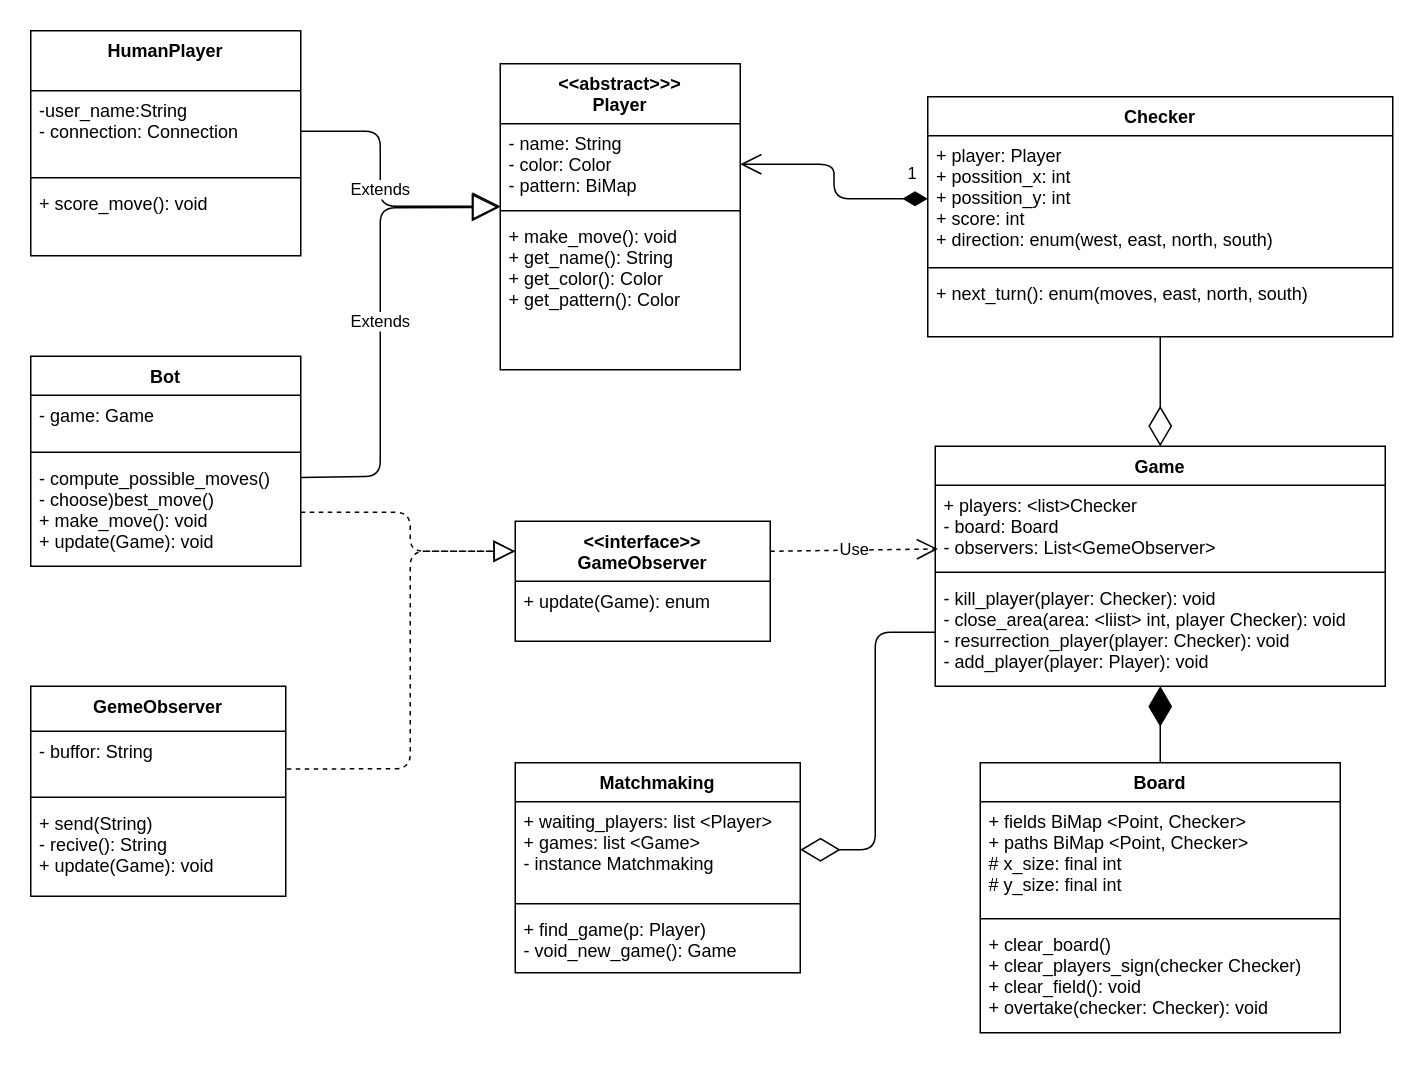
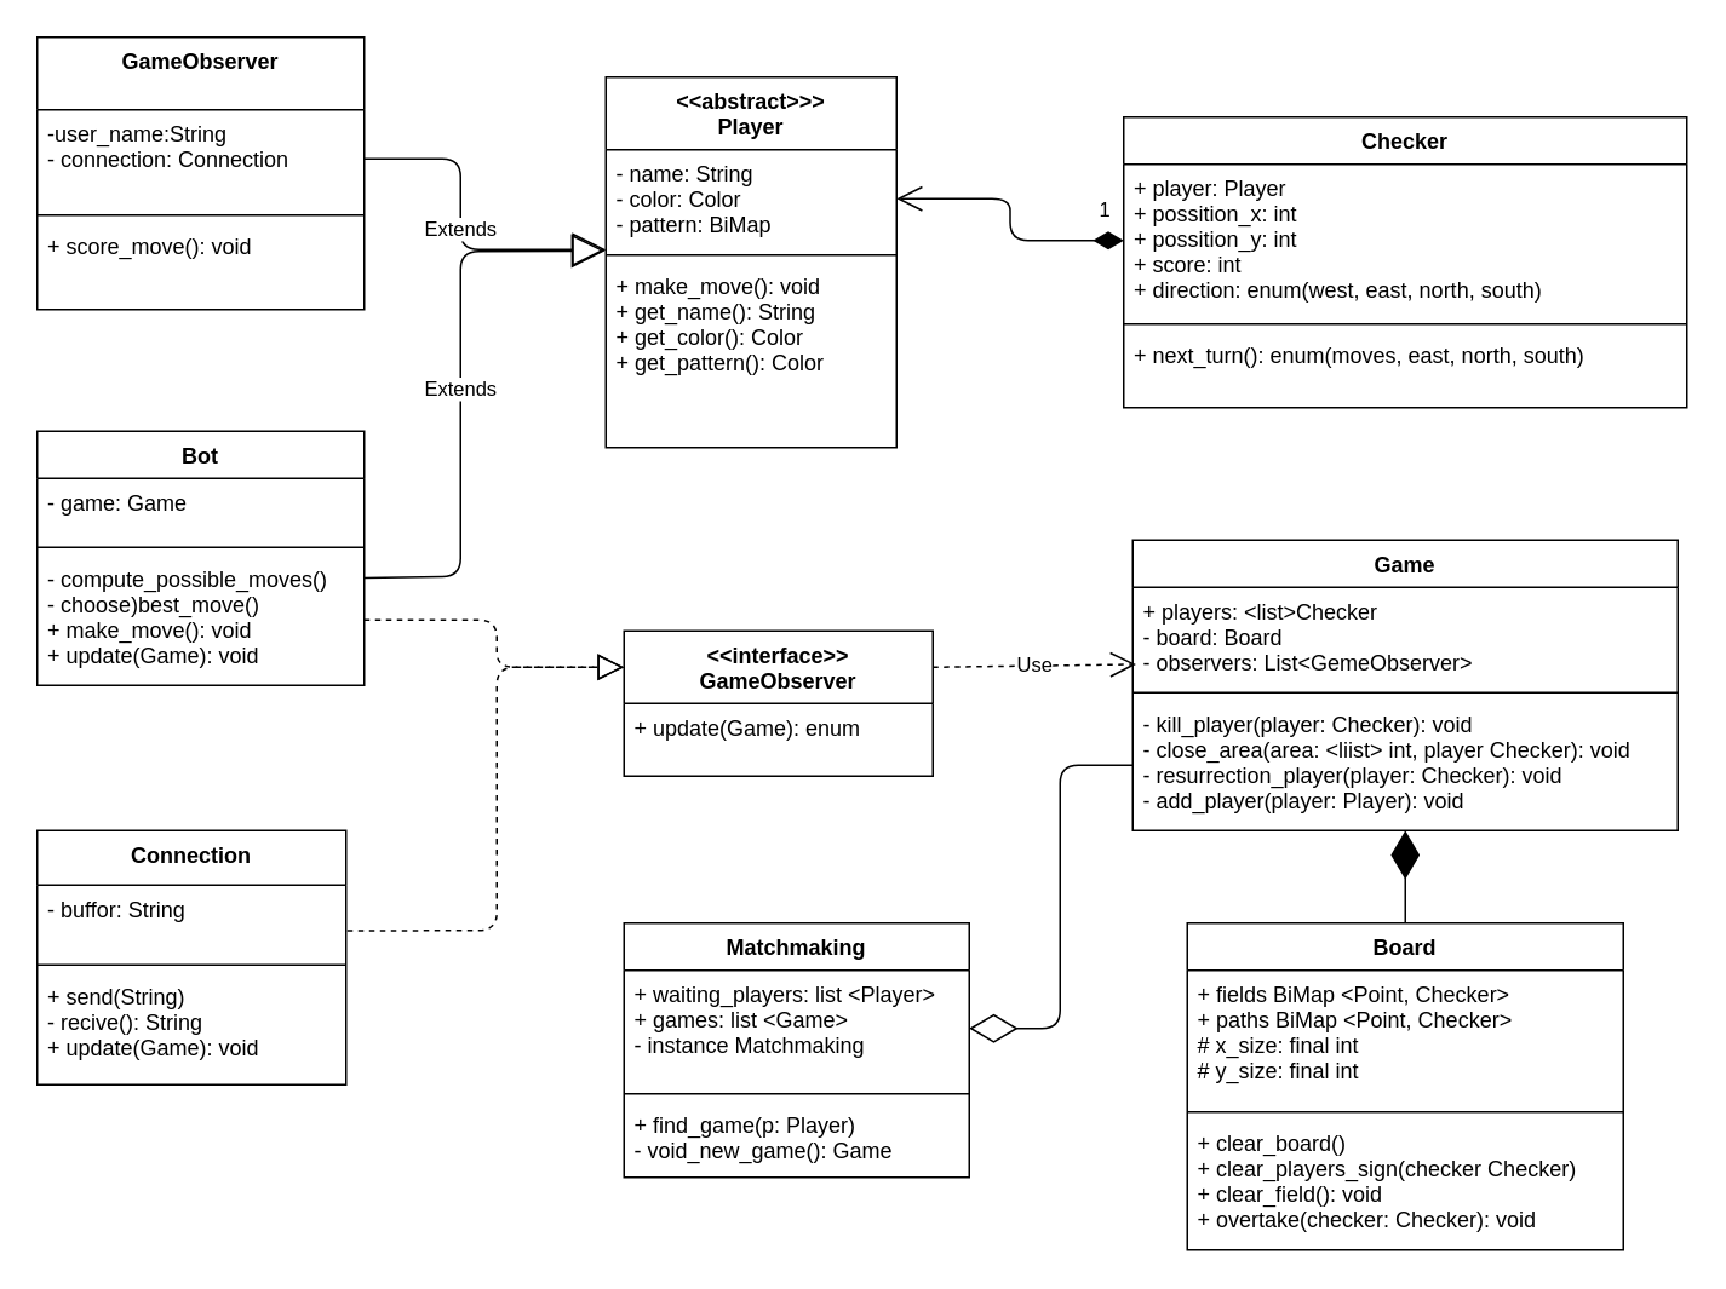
- <mxCell id="26" value="HumanPlayer" style="swimlane;fontStyle=1;align=center;verticalAlign=top;childLayout=stackLayout;horizontal=1;startSize=40;horizontalStack=0;resizeParent=1;resizeParentMax=0;resizeLast=0;collapsible=1;marginBottom=0;" parent="1" vertex="1"><mxGeometry x="20" y="20" width="180" height="150" as="geometry" /></mxCell>
+ <mxCell id="26" value="GameObserver" style="swimlane;fontStyle=1;align=center;verticalAlign=top;childLayout=stackLayout;horizontal=1;startSize=40;horizontalStack=0;resizeParent=1;resizeParentMax=0;resizeLast=0;collapsible=1;marginBottom=0;" parent="1" vertex="1"><mxGeometry x="20" y="20" width="180" height="150" as="geometry" /></mxCell>
- <mxCell id="42" value="" style="endArrow=diamondThin;endFill=0;endSize=24;html=1;entryX=0.5;entryY=0;entryDx=0;entryDy=0;" parent="1" source="13" target="2" edge="1"><mxGeometry width="160" relative="1" as="geometry"><mxPoint x="953" y="230" as="sourcePoint" /><mxPoint x="923" y="167" as="targetPoint" /></mxGeometry></mxCell>
- <mxCell id="32" value="GemeObserver" style="swimlane;fontStyle=1;align=center;verticalAlign=top;childLayout=stackLayout;horizontal=1;startSize=30;horizontalStack=0;resizeParent=1;resizeParentMax=0;resizeLast=0;collapsible=1;marginBottom=0;" parent="1" vertex="1"><mxGeometry x="20" y="457" width="170" height="140" as="geometry" /></mxCell>
+ <mxCell id="32" value="Connection" style="swimlane;fontStyle=1;align=center;verticalAlign=top;childLayout=stackLayout;horizontal=1;startSize=30;horizontalStack=0;resizeParent=1;resizeParentMax=0;resizeLast=0;collapsible=1;marginBottom=0;" parent="1" vertex="1"><mxGeometry x="20" y="457" width="170" height="140" as="geometry" /></mxCell>
